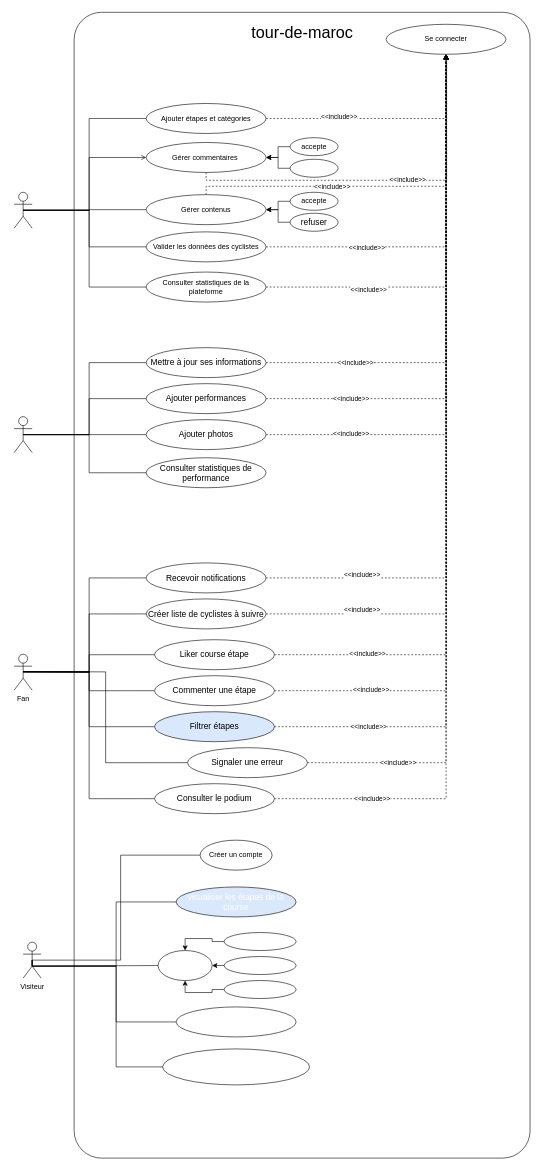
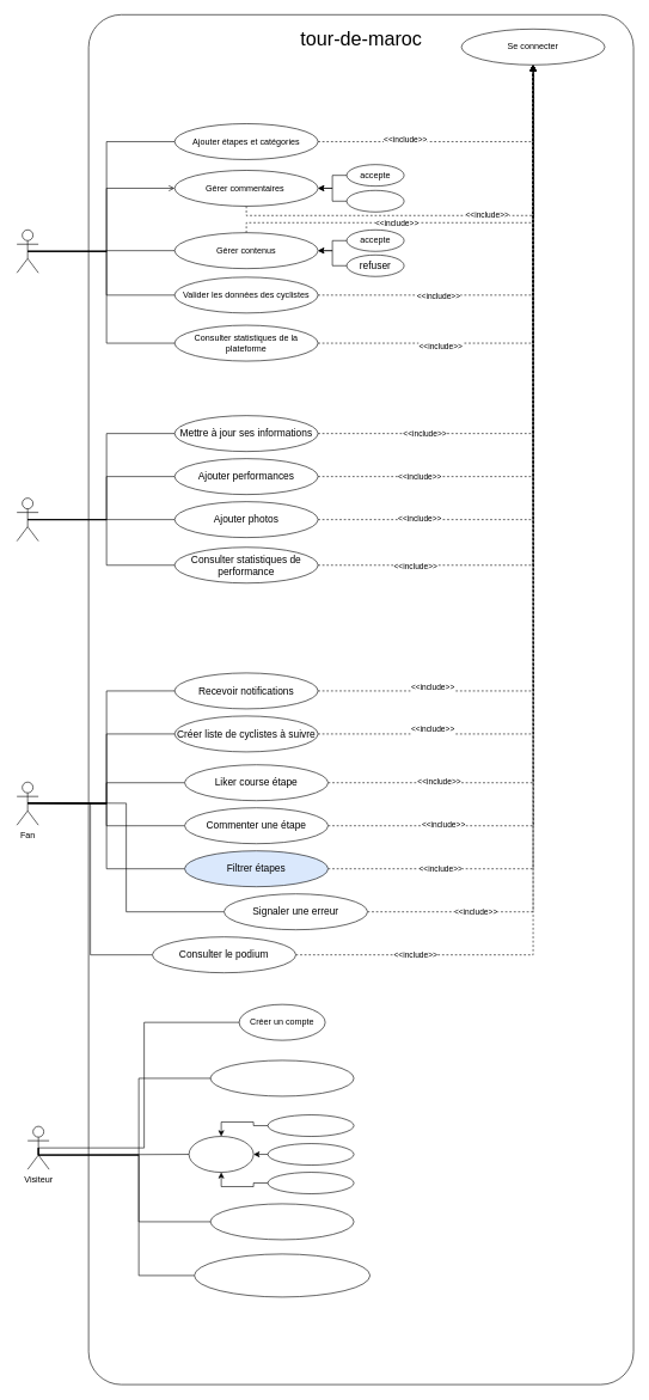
+ <mxCell id="79" style="edgeStyle=orthogonalEdgeStyle;rounded=0;orthogonalLoop=1;jettySize=auto;html=1;exitX=1;exitY=0.5;exitDx=0;exitDy=0;entryX=0.5;entryY=1;entryDx=0;entryDy=0;dashed=1;" edge="1" parent="1" source="81" target="26"><mxGeometry relative="1" as="geometry" /></mxCell>
+ <mxCell id="80" value="&amp;lt;&amp;lt;include&amp;gt;&amp;gt;" style="edgeLabel;html=1;align=center;verticalAlign=middle;resizable=0;points=[];" vertex="1" connectable="0" parent="79"><mxGeometry x="-0.728" y="-1" relative="1" as="geometry"><mxPoint as="offset" /></mxGeometry></mxCell>
- <mxCell id="48" value="&lt;div style=&quot;text-align: start;&quot;&gt;&lt;span style=&quot;background-color: transparent; font-size: 14px; white-space-collapse: preserve;&quot;&gt;&lt;font face=&quot;Nunito Sans, sans-serif&quot;&gt;Consulter le podium&lt;/font&gt;&lt;/span&gt;&lt;/div&gt;" style="ellipse;whiteSpace=wrap;html=1;" parent="1" vertex="1"><mxGeometry x="254" y="1305.86" width="200" height="50" as="geometry" /></mxCell>
+ <mxCell id="48" value="&lt;div style=&quot;text-align: start;&quot;&gt;&lt;span style=&quot;background-color: transparent; font-size: 14px; white-space-collapse: preserve;&quot;&gt;&lt;font face=&quot;Nunito Sans, sans-serif&quot;&gt;Consulter le podium&lt;/font&gt;&lt;/span&gt;&lt;/div&gt;" style="ellipse;whiteSpace=wrap;html=1;" parent="1" vertex="1"><mxGeometry x="209" y="1305.86" width="200" height="50" as="geometry" /></mxCell>
- <mxCell id="68" value="&lt;span style=&quot;font-family: &amp;quot;Nunito Sans&amp;quot;, sans-serif; font-size: 14px; text-align: start; white-space-collapse: preserve;&quot;&gt;&lt;font style=&quot;color: rgb(255, 255, 255);&quot;&gt;visualiser les étapes de la course&lt;/font&gt;&lt;/span&gt;" style="ellipse;whiteSpace=wrap;html=1;fillColor=#dae8fc;" parent="67" vertex="1"><mxGeometry x="30" width="200" height="50" as="geometry" /></mxCell>
+ <mxCell id="68" value="&lt;span style=&quot;font-family: &amp;quot;Nunito Sans&amp;quot;, sans-serif; font-size: 14px; text-align: start; white-space-collapse: preserve;&quot;&gt;&lt;font style=&quot;color: rgb(255, 255, 255);&quot;&gt;visualiser les étapes de la course&lt;/font&gt;&lt;/span&gt;" style="ellipse;whiteSpace=wrap;html=1;" parent="67" vertex="1"><mxGeometry x="30" width="200" height="50" as="geometry" /></mxCell>
